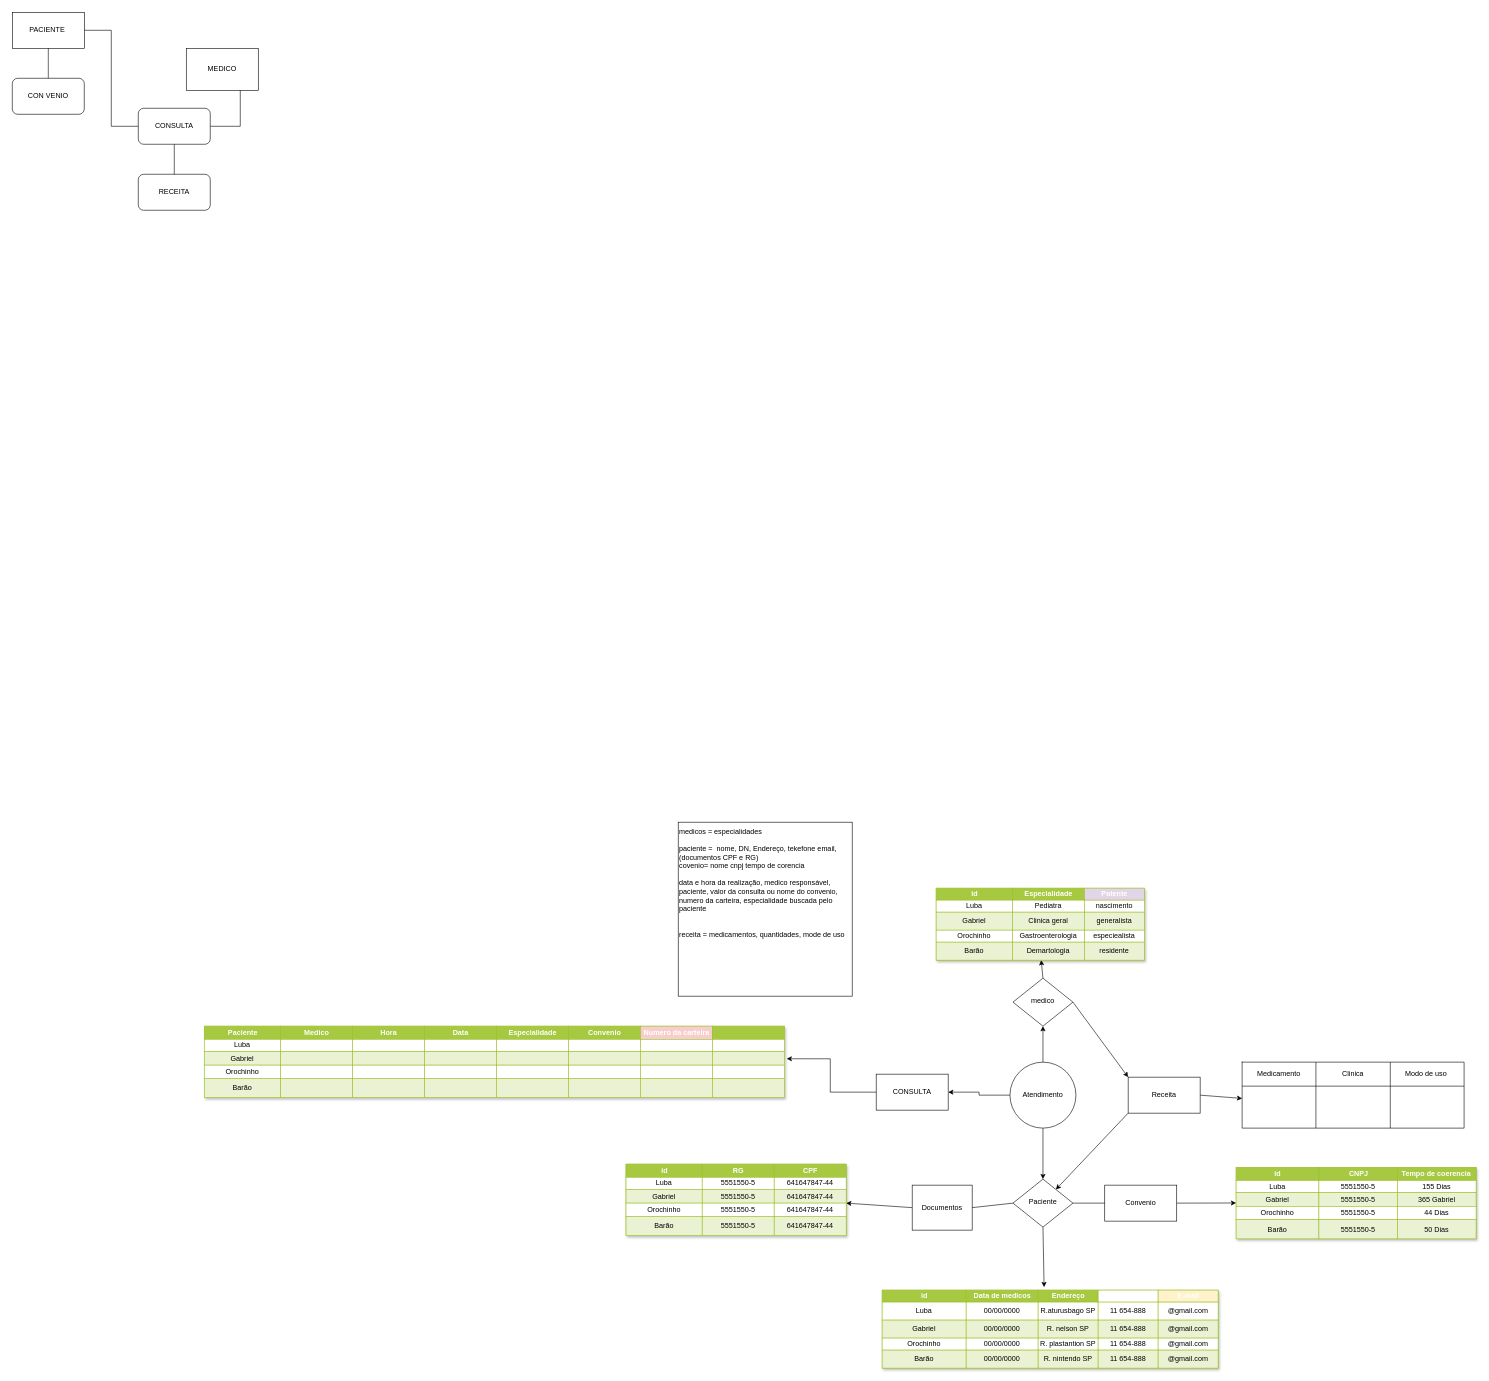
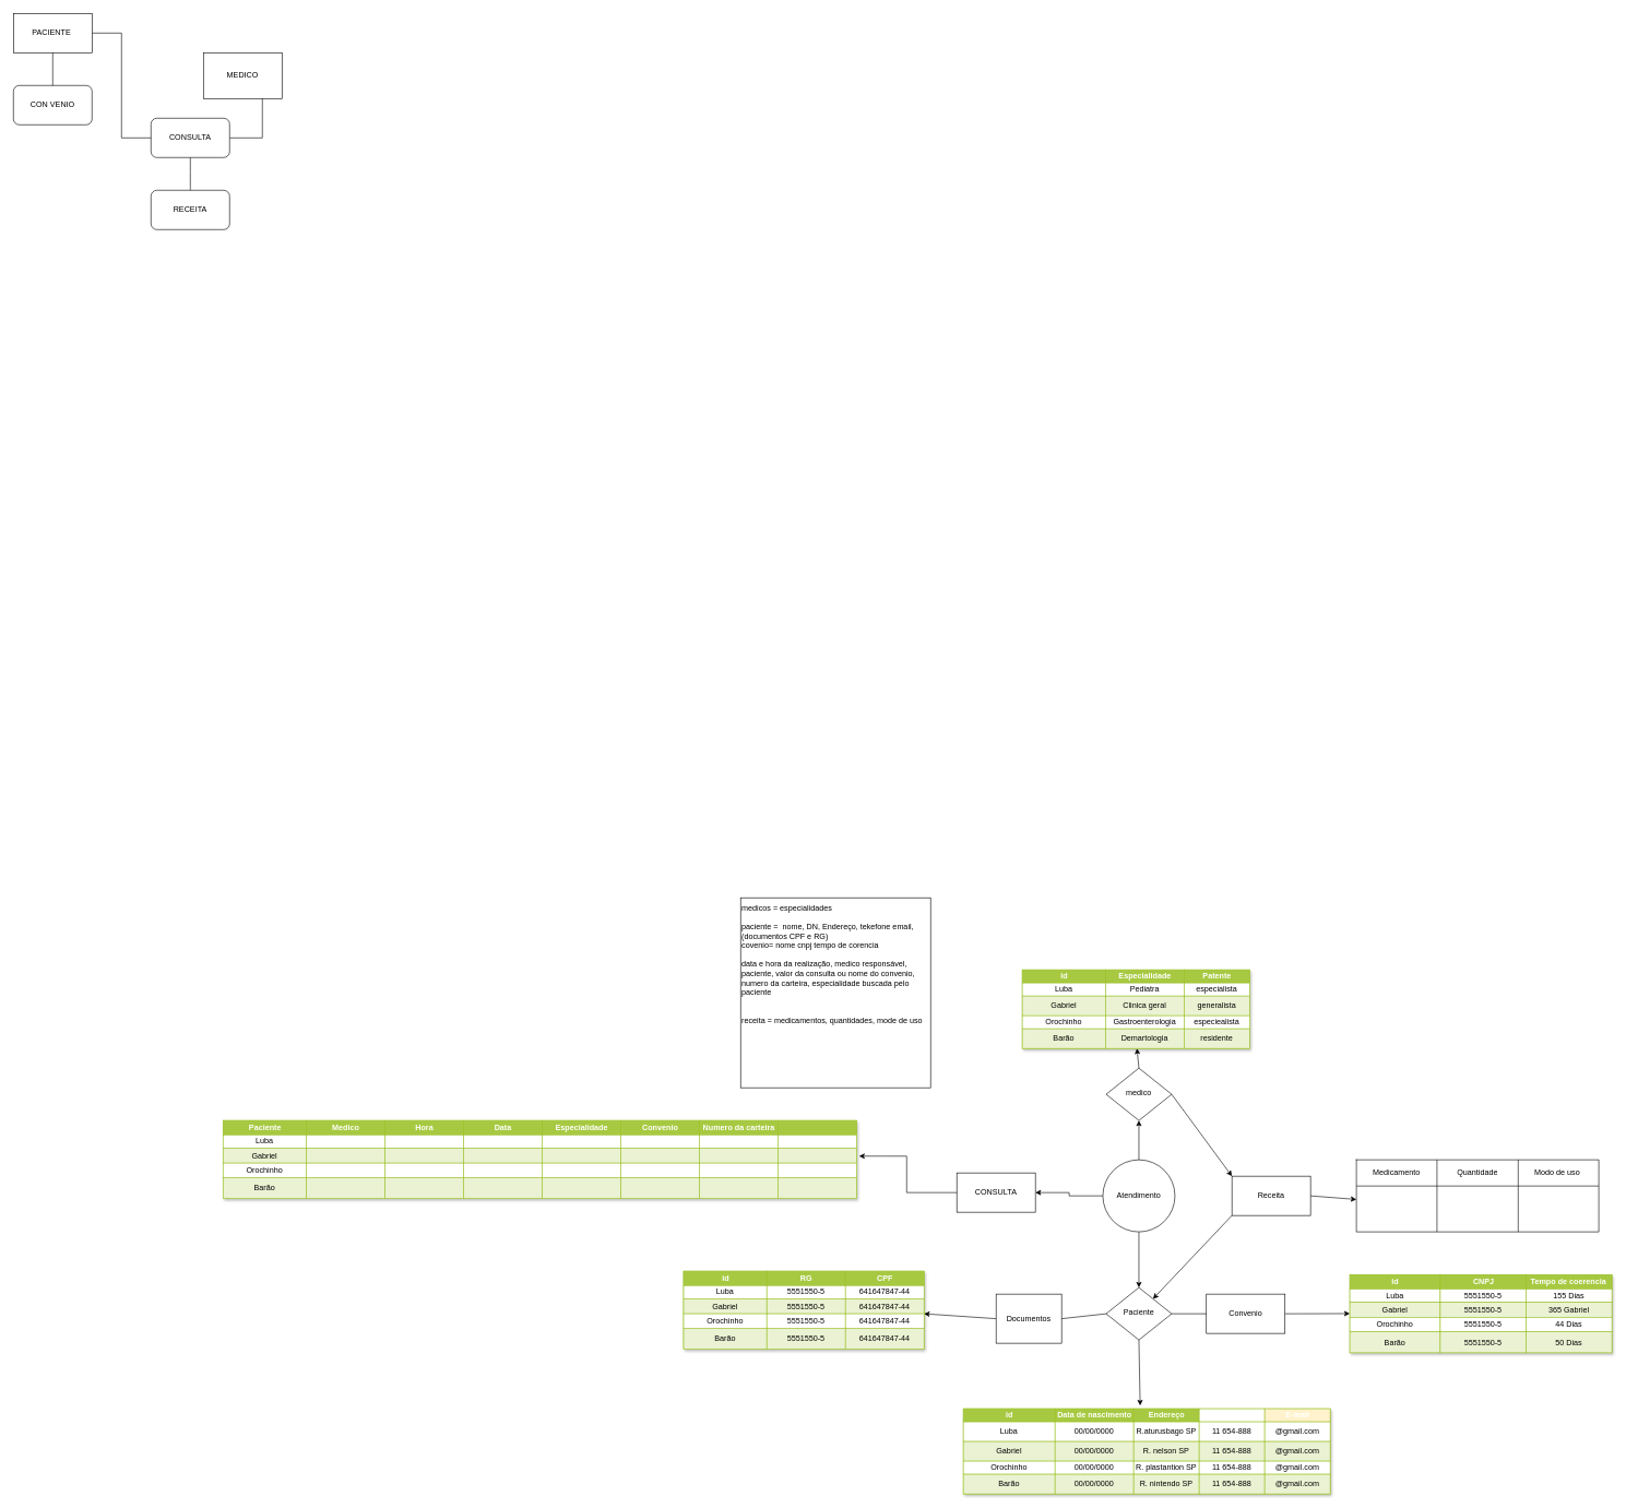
- <mxCell id="11" value="Patente" style="connectable=0;recursiveResize=0;strokeColor=inherit;fillColor=#e1d5e7;align=center;fontStyle=1;fontColor=#FFFFFF;html=1;" parent="8" vertex="1"><mxGeometry x="247" width="100" height="20" as="geometry"><mxRectangle width="100" height="20" as="alternateBounds" /></mxGeometry></mxCell>
+ <mxCell id="11" value="Patente" style="connectable=0;recursiveResize=0;strokeColor=inherit;fillColor=#A7C942;align=center;fontStyle=1;fontColor=#FFFFFF;html=1;" parent="8" vertex="1"><mxGeometry x="247" width="100" height="20" as="geometry"><mxRectangle width="100" height="20" as="alternateBounds" /></mxGeometry></mxCell>
- <mxCell id="15" value="nascimento" style="connectable=0;recursiveResize=0;strokeColor=inherit;fillColor=inherit;align=center;whiteSpace=wrap;html=1;" parent="12" vertex="1"><mxGeometry x="247" width="100" height="20" as="geometry"><mxRectangle width="100" height="20" as="alternateBounds" /></mxGeometry></mxCell>
+ <mxCell id="15" value="especialista" style="connectable=0;recursiveResize=0;strokeColor=inherit;fillColor=inherit;align=center;whiteSpace=wrap;html=1;" parent="12" vertex="1"><mxGeometry x="247" width="100" height="20" as="geometry"><mxRectangle width="100" height="20" as="alternateBounds" /></mxGeometry></mxCell>
- <mxCell id="138" value="Numero da carteira" style="connectable=0;recursiveResize=0;strokeColor=inherit;fillColor=#f8cecc;align=center;fontStyle=1;fontColor=#FFFFFF;html=1;" vertex="1" parent="131"><mxGeometry x="727" width="120" height="22" as="geometry"><mxRectangle width="120" height="22" as="alternateBounds" /></mxGeometry></mxCell>
+ <mxCell id="138" value="Numero da carteira" style="connectable=0;recursiveResize=0;strokeColor=inherit;fillColor=#A7C942;align=center;fontStyle=1;fontColor=#FFFFFF;html=1;" vertex="1" parent="131"><mxGeometry x="727" width="120" height="22" as="geometry"><mxRectangle width="120" height="22" as="alternateBounds" /></mxGeometry></mxCell>
- <mxCell id="122" value="Clinica" style="shape=partialRectangle;html=1;whiteSpace=wrap;connectable=0;strokeColor=inherit;overflow=hidden;fillColor=none;top=0;left=0;bottom=0;right=0;pointerEvents=1;" parent="120" vertex="1"><mxGeometry x="123" width="124" height="40" as="geometry"><mxRectangle width="124" height="40" as="alternateBounds" /></mxGeometry></mxCell>
+ <mxCell id="122" value="Quantidade" style="shape=partialRectangle;html=1;whiteSpace=wrap;connectable=0;strokeColor=inherit;overflow=hidden;fillColor=none;top=0;left=0;bottom=0;right=0;pointerEvents=1;" parent="120" vertex="1"><mxGeometry x="123" width="124" height="40" as="geometry"><mxRectangle width="124" height="40" as="alternateBounds" /></mxGeometry></mxCell>
- <mxCell id="61" value="Data de medicos" style="connectable=0;recursiveResize=0;strokeColor=inherit;fillColor=#A7C942;align=center;fontStyle=1;fontColor=#FFFFFF;html=1;" parent="59" vertex="1"><mxGeometry x="140" width="120" height="20" as="geometry"><mxRectangle width="120" height="20" as="alternateBounds" /></mxGeometry></mxCell>
+ <mxCell id="61" value="Data de nascimento" style="connectable=0;recursiveResize=0;strokeColor=inherit;fillColor=#A7C942;align=center;fontStyle=1;fontColor=#FFFFFF;html=1;" parent="59" vertex="1"><mxGeometry x="140" width="120" height="20" as="geometry"><mxRectangle width="120" height="20" as="alternateBounds" /></mxGeometry></mxCell>
